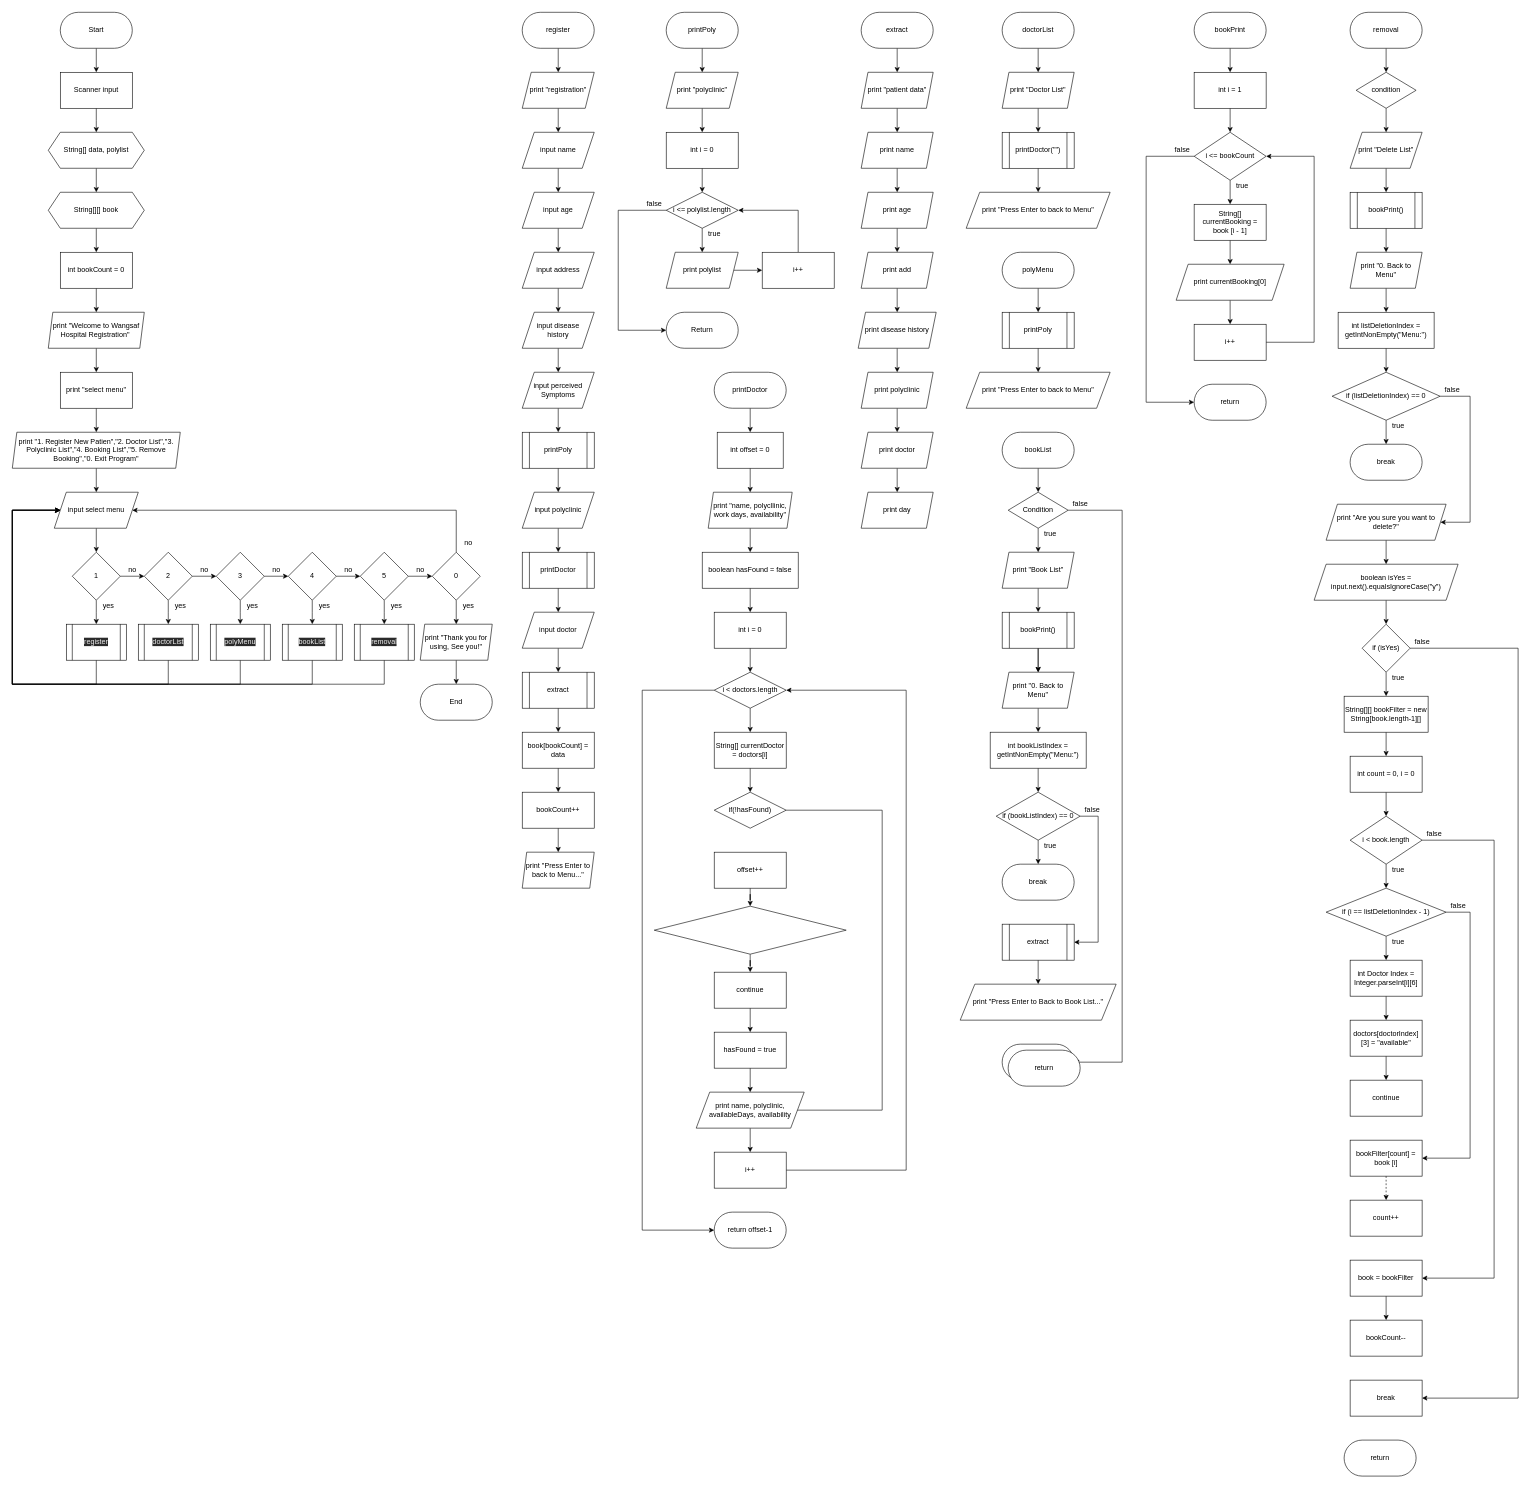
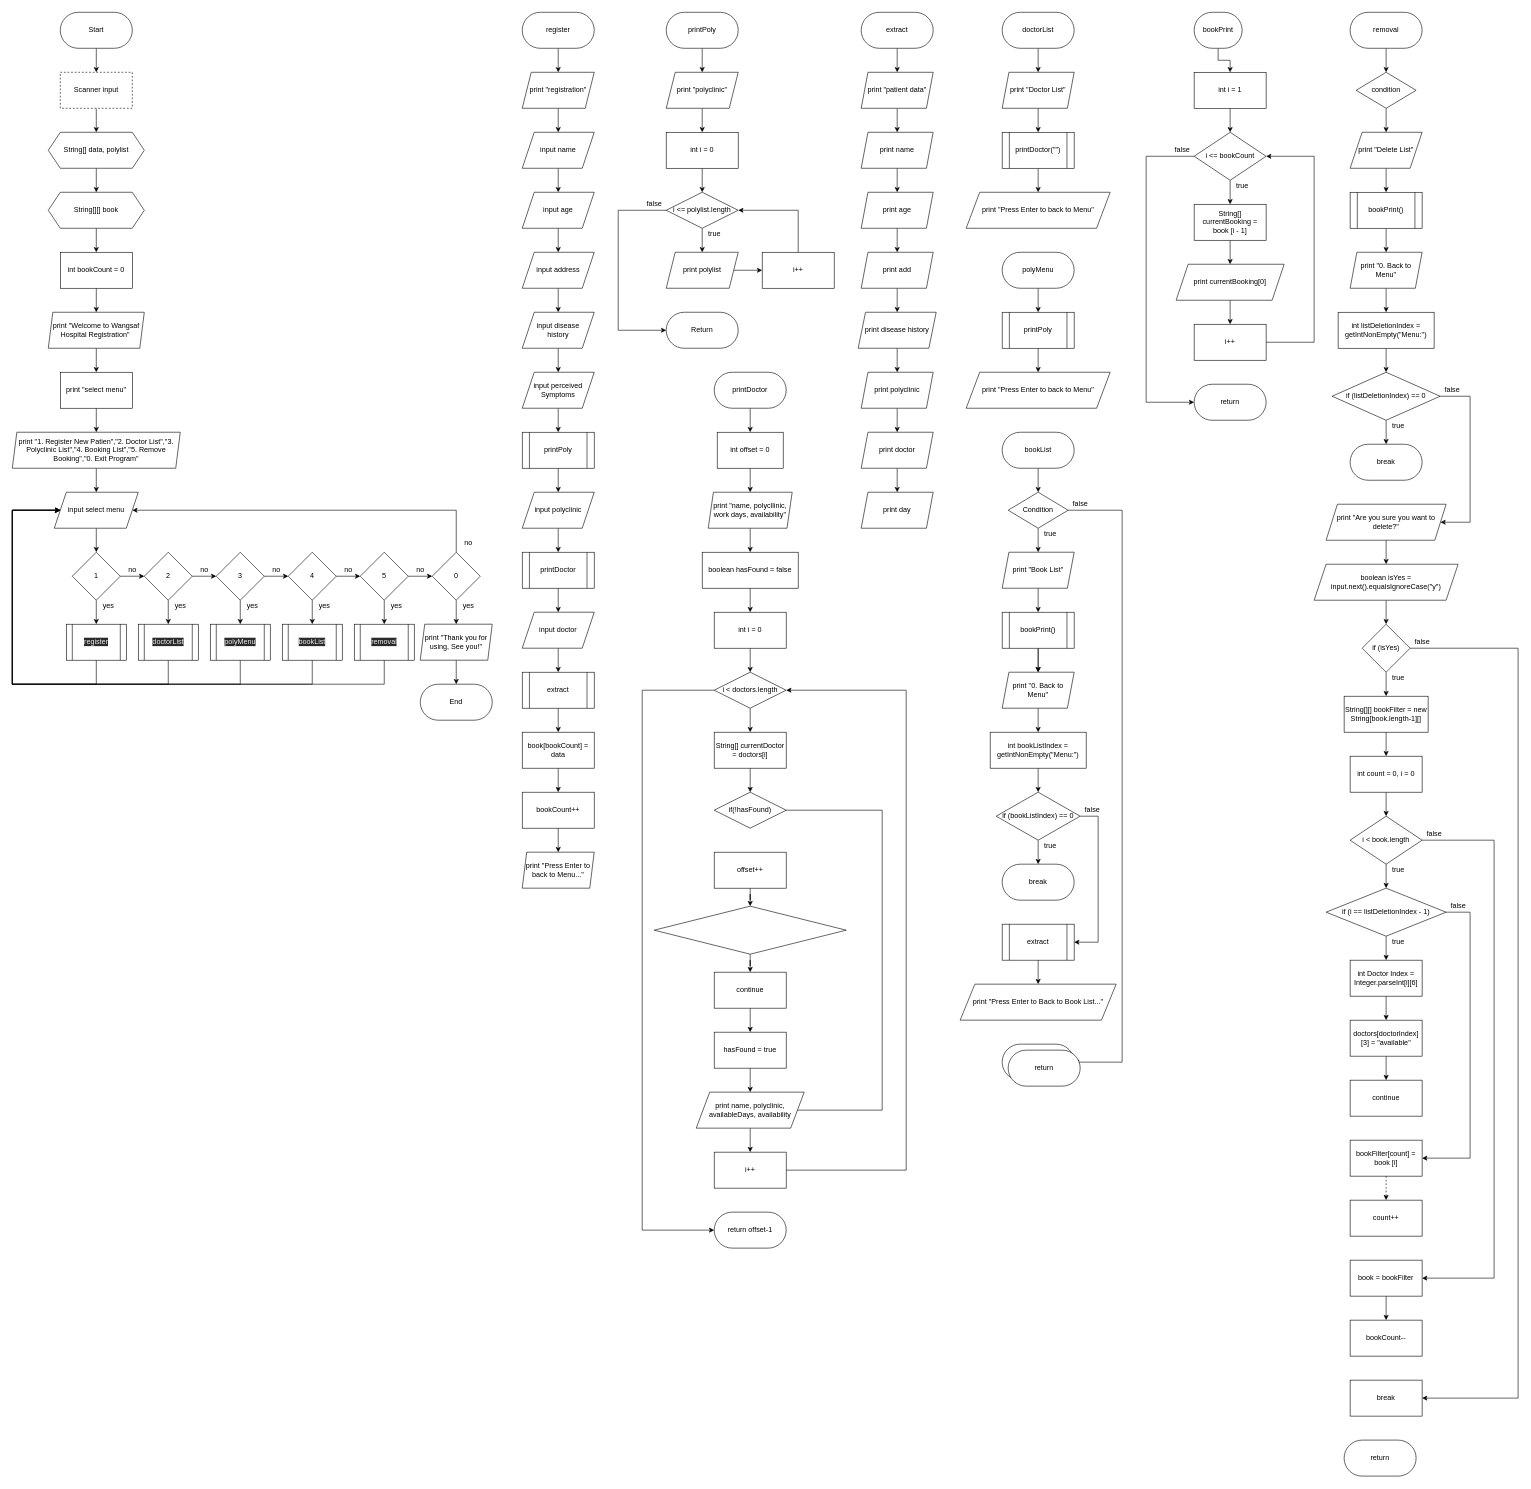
- <mxCell id="192" value="bookPrint" style="rounded=1;whiteSpace=wrap;html=1;arcSize=50;" parent="1" vertex="1"><mxGeometry x="1990" y="20" width="120" height="60" as="geometry" /></mxCell>
+ <mxCell id="192" value="bookPrint" style="rounded=1;whiteSpace=wrap;html=1;arcSize=50;" parent="1" vertex="1"><mxGeometry x="1990" y="20" width="80" height="60" as="geometry" /></mxCell>
- <mxCell id="263" value="Scanner input" style="rounded=0;whiteSpace=wrap;html=1;" vertex="1" parent="1"><mxGeometry x="100" y="120" width="120" height="60" as="geometry" /></mxCell>
+ <mxCell id="263" value="Scanner input" style="rounded=0;whiteSpace=wrap;html=1;dashed=1;" vertex="1" parent="1"><mxGeometry x="100" y="120" width="120" height="60" as="geometry" /></mxCell>
